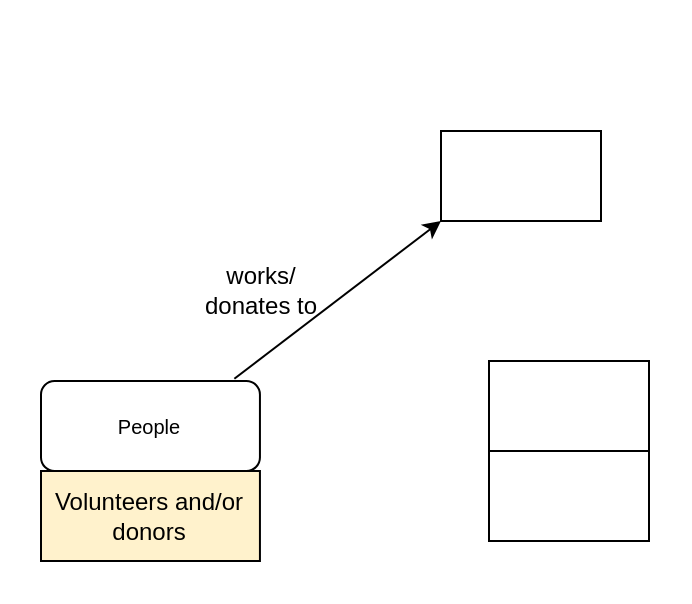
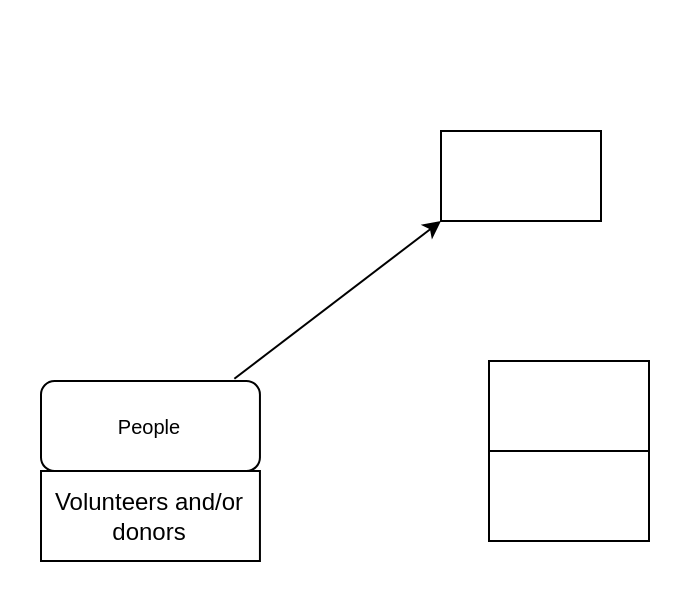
- <mxCell id="8" value="works/&lt;br&gt;donates to" style="text;html=1;align=center;verticalAlign=middle;resizable=0;points=[];autosize=1;strokeColor=none;fillColor=none;" vertex="1" parent="1"><mxGeometry x="90" y="125" width="80" height="40" as="geometry" /></mxCell>
- <mxCell id="6" value="Volunteers and/or donors" style="rounded=0;whiteSpace=wrap;html=1;fillColor=#fff2cc;" vertex="1" parent="4"><mxGeometry y="45" width="109.474" height="45" as="geometry" /></mxCell>
+ <mxCell id="6" value="Volunteers and/or donors" style="rounded=0;whiteSpace=wrap;html=1;" vertex="1" parent="4"><mxGeometry y="45" width="109.474" height="45" as="geometry" /></mxCell>
